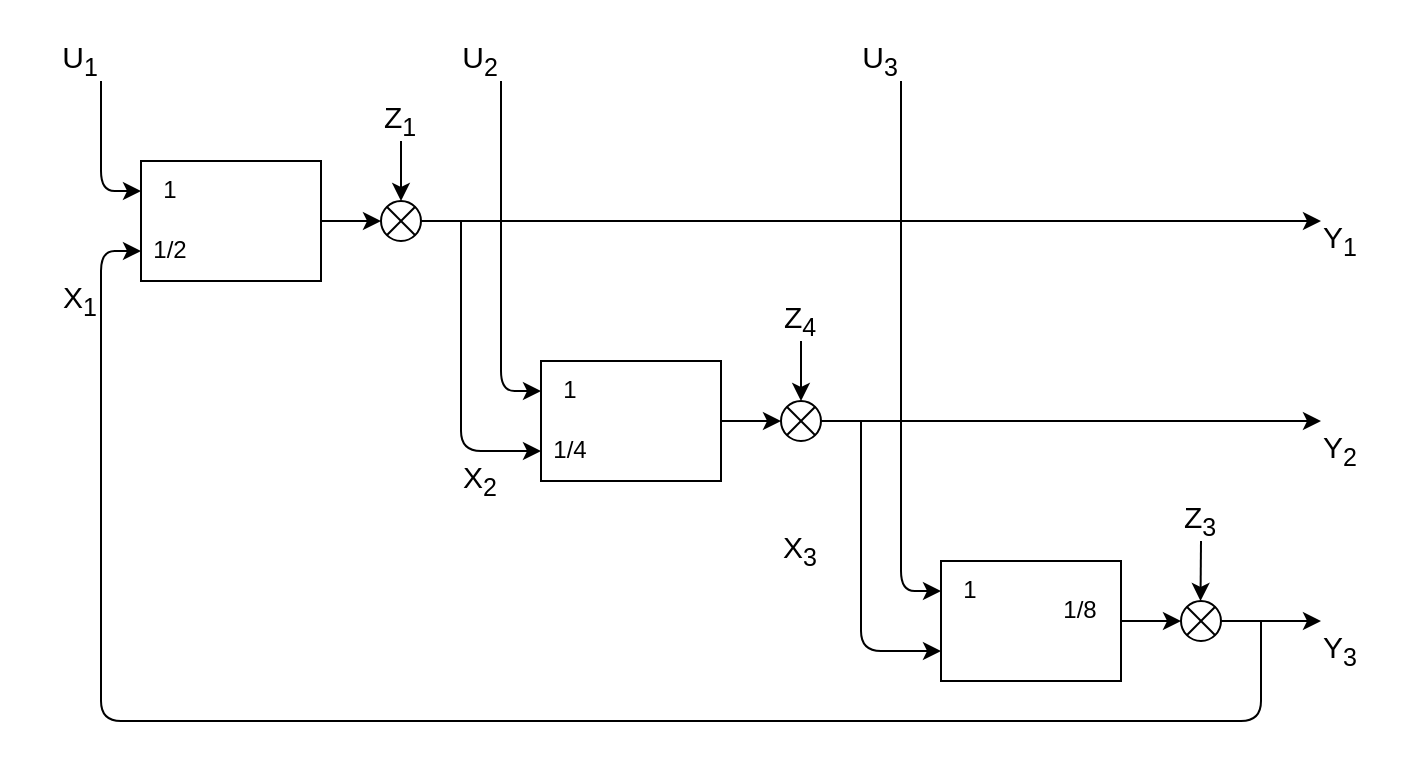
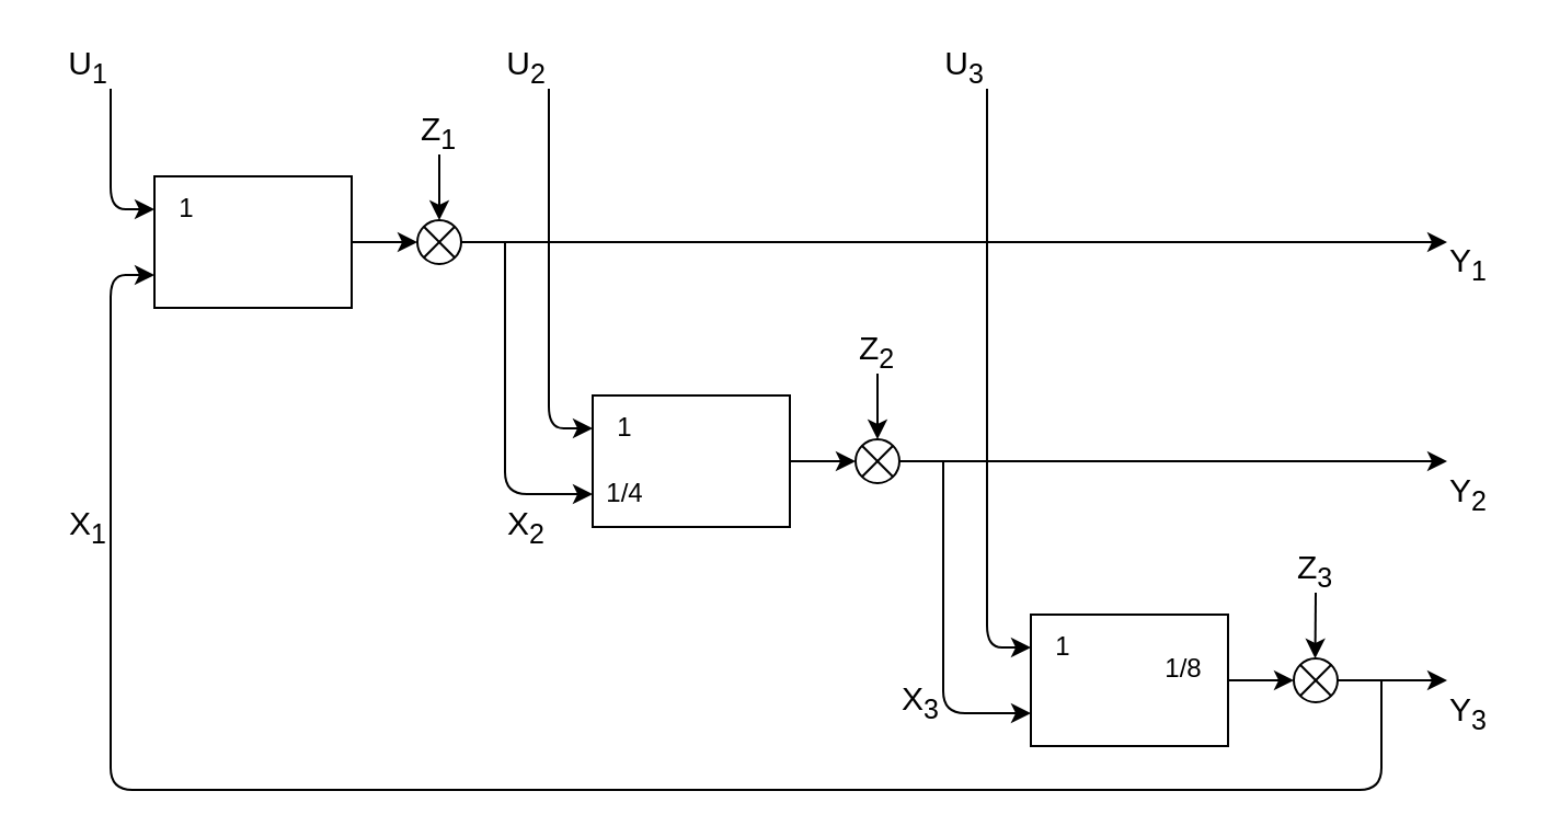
- <mxCell id="25" value="1/2" style="text;html=1;strokeColor=none;fillColor=none;align=center;verticalAlign=middle;whiteSpace=wrap;rounded=0;" parent="1" vertex="1"><mxGeometry x="70" y="110" width="30" height="30" as="geometry" /></mxCell>
- <mxCell id="18" value="&lt;font style=&quot;font-size: 15px&quot;&gt;X&lt;sub&gt;1&lt;/sub&gt;&lt;/font&gt;" style="text;html=1;strokeColor=none;fillColor=none;align=center;verticalAlign=middle;whiteSpace=wrap;rounded=0;" parent="1" vertex="1"><mxGeometry x="20" y="140" width="40" height="20" as="geometry" /></mxCell>
+ <mxCell id="18" value="&lt;font style=&quot;font-size: 15px&quot;&gt;X&lt;sub&gt;1&lt;/sub&gt;&lt;/font&gt;" style="text;html=1;strokeColor=none;fillColor=none;align=center;verticalAlign=middle;whiteSpace=wrap;rounded=0;" parent="1" vertex="1"><mxGeometry x="20" y="230" width="40" height="20" as="geometry" /></mxCell>
- <mxCell id="39" value="&lt;font style=&quot;font-size: 15px&quot;&gt;Z&lt;sub&gt;4&lt;/sub&gt;&lt;/font&gt;" style="text;html=1;strokeColor=none;fillColor=none;align=center;verticalAlign=middle;whiteSpace=wrap;rounded=0;" vertex="1" parent="1"><mxGeometry x="380" y="150" width="40" height="20" as="geometry" /></mxCell>
+ <mxCell id="39" value="&lt;font style=&quot;font-size: 15px&quot;&gt;Z&lt;sub&gt;2&lt;/sub&gt;&lt;/font&gt;" style="text;html=1;strokeColor=none;fillColor=none;align=center;verticalAlign=middle;whiteSpace=wrap;rounded=0;" vertex="1" parent="1"><mxGeometry x="380" y="150" width="40" height="20" as="geometry" /></mxCell>
- <mxCell id="20" value="&lt;font style=&quot;font-size: 15px&quot;&gt;X&lt;sub&gt;3&lt;/sub&gt;&lt;/font&gt;" style="text;html=1;strokeColor=none;fillColor=none;align=center;verticalAlign=middle;whiteSpace=wrap;rounded=0;" parent="1" vertex="1"><mxGeometry x="380" y="265" width="40" height="20" as="geometry" /></mxCell>
+ <mxCell id="20" value="&lt;font style=&quot;font-size: 15px&quot;&gt;X&lt;sub&gt;3&lt;/sub&gt;&lt;/font&gt;" style="text;html=1;strokeColor=none;fillColor=none;align=center;verticalAlign=middle;whiteSpace=wrap;rounded=0;" parent="1" vertex="1"><mxGeometry x="400" y="310" width="40" height="20" as="geometry" /></mxCell>
